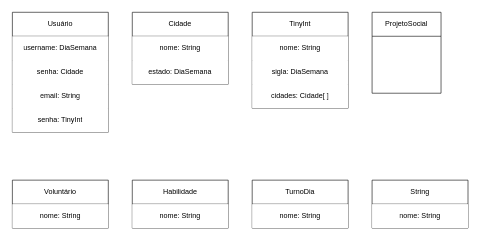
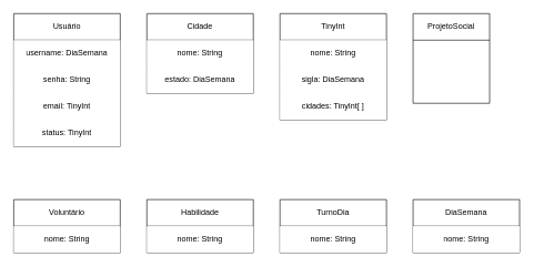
- <mxCell id="6" value="&lt;div style=&quot;&quot;&gt;senha: Cidade&lt;/div&gt;" style="text;strokeColor=none;fillColor=default;align=center;verticalAlign=middle;spacingLeft=4;spacingRight=4;overflow=hidden;rotatable=0;points=[[0,0.5],[1,0.5]];portConstraint=eastwest;whiteSpace=wrap;html=1;perimeterSpacing=1;" vertex="1" parent="4"><mxGeometry y="80" width="160" height="40" as="geometry" /></mxCell>
+ <mxCell id="6" value="&lt;div style=&quot;&quot;&gt;senha: String&lt;/div&gt;" style="text;strokeColor=none;fillColor=default;align=center;verticalAlign=middle;spacingLeft=4;spacingRight=4;overflow=hidden;rotatable=0;points=[[0,0.5],[1,0.5]];portConstraint=eastwest;whiteSpace=wrap;html=1;perimeterSpacing=1;" vertex="1" parent="4"><mxGeometry y="80" width="160" height="40" as="geometry" /></mxCell>
- <mxCell id="7" value="&lt;div style=&quot;&quot;&gt;email: String&lt;/div&gt;" style="text;strokeColor=none;fillColor=default;align=center;verticalAlign=middle;spacingLeft=4;spacingRight=4;overflow=hidden;rotatable=0;points=[[0,0.5],[1,0.5]];portConstraint=eastwest;whiteSpace=wrap;html=1;" vertex="1" parent="4"><mxGeometry y="120" width="160" height="40" as="geometry" /></mxCell>
+ <mxCell id="7" value="&lt;div style=&quot;&quot;&gt;email: TinyInt&lt;/div&gt;" style="text;strokeColor=none;fillColor=default;align=center;verticalAlign=middle;spacingLeft=4;spacingRight=4;overflow=hidden;rotatable=0;points=[[0,0.5],[1,0.5]];portConstraint=eastwest;whiteSpace=wrap;html=1;" vertex="1" parent="4"><mxGeometry y="120" width="160" height="40" as="geometry" /></mxCell>
- <mxCell id="15" value="&lt;div style=&quot;&quot;&gt;&lt;span style=&quot;background-color: initial;&quot;&gt;cidades: Cidade[ ]&lt;/span&gt;&lt;/div&gt;" style="text;strokeColor=none;fillColor=default;align=center;verticalAlign=middle;spacingLeft=4;spacingRight=4;overflow=hidden;rotatable=0;points=[[0,0.5],[1,0.5]];portConstraint=eastwest;whiteSpace=wrap;html=1;perimeterSpacing=1;fillStyle=auto;gradientColor=none;" vertex="1" parent="12"><mxGeometry y="120" width="160" height="40" as="geometry" /></mxCell>
+ <mxCell id="15" value="&lt;div style=&quot;&quot;&gt;&lt;span style=&quot;background-color: initial;&quot;&gt;cidades: TinyInt[ ]&lt;/span&gt;&lt;/div&gt;" style="text;strokeColor=none;fillColor=default;align=center;verticalAlign=middle;spacingLeft=4;spacingRight=4;overflow=hidden;rotatable=0;points=[[0,0.5],[1,0.5]];portConstraint=eastwest;whiteSpace=wrap;html=1;perimeterSpacing=1;fillStyle=auto;gradientColor=none;" vertex="1" parent="12"><mxGeometry y="120" width="160" height="40" as="geometry" /></mxCell>
- <mxCell id="8" value="&lt;div style=&quot;&quot;&gt;senha: TinyInt&lt;/div&gt;" style="text;strokeColor=none;fillColor=default;align=center;verticalAlign=middle;spacingLeft=4;spacingRight=4;overflow=hidden;rotatable=0;points=[[0,0.5],[1,0.5]];portConstraint=eastwest;whiteSpace=wrap;html=1;" vertex="1" parent="4"><mxGeometry y="160" width="160" height="40" as="geometry" /></mxCell>
+ <mxCell id="8" value="&lt;div style=&quot;&quot;&gt;status: TinyInt&lt;/div&gt;" style="text;strokeColor=none;fillColor=default;align=center;verticalAlign=middle;spacingLeft=4;spacingRight=4;overflow=hidden;rotatable=0;points=[[0,0.5],[1,0.5]];portConstraint=eastwest;whiteSpace=wrap;html=1;" vertex="1" parent="4"><mxGeometry y="160" width="160" height="40" as="geometry" /></mxCell>
- <mxCell id="21" value="String" style="swimlane;fontStyle=0;childLayout=stackLayout;horizontal=1;startSize=40;fillColor=none;horizontalStack=0;resizeParent=1;resizeParentMax=0;resizeLast=0;collapsible=1;marginBottom=0;whiteSpace=wrap;html=1;" vertex="1" parent="1"><mxGeometry x="620" y="300" width="160" height="80" as="geometry" /></mxCell>
+ <mxCell id="21" value="DiaSemana" style="swimlane;fontStyle=0;childLayout=stackLayout;horizontal=1;startSize=40;fillColor=none;horizontalStack=0;resizeParent=1;resizeParentMax=0;resizeLast=0;collapsible=1;marginBottom=0;whiteSpace=wrap;html=1;" vertex="1" parent="1"><mxGeometry x="620" y="300" width="160" height="80" as="geometry" /></mxCell>
